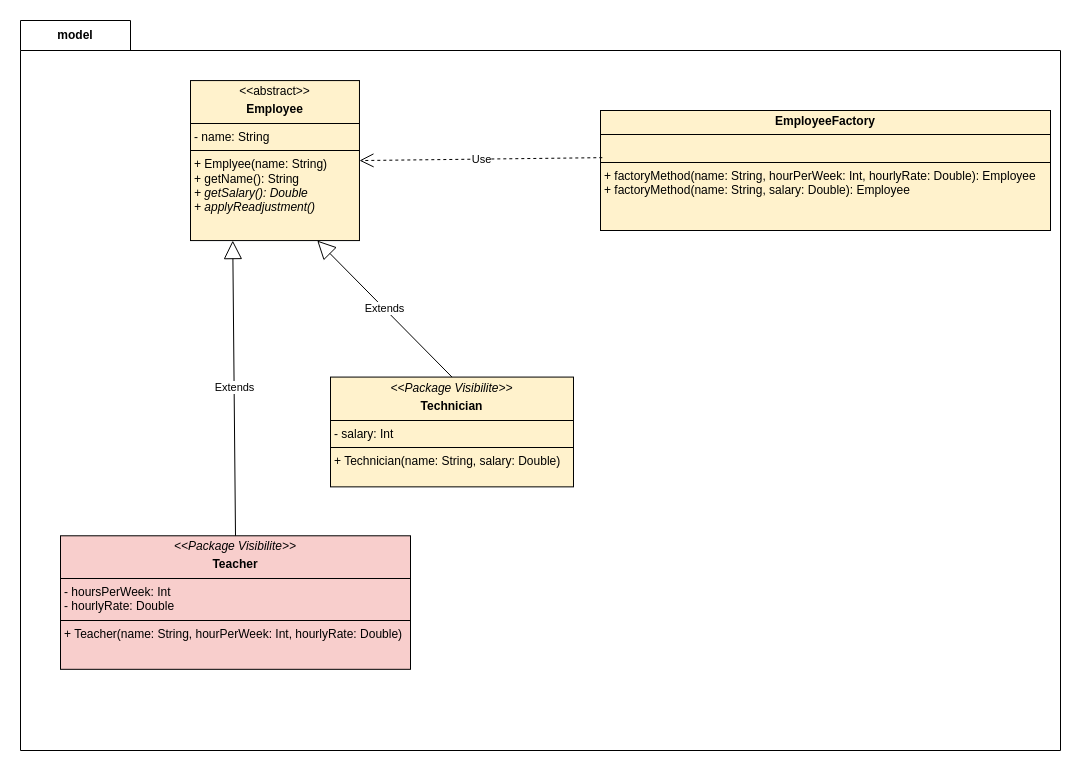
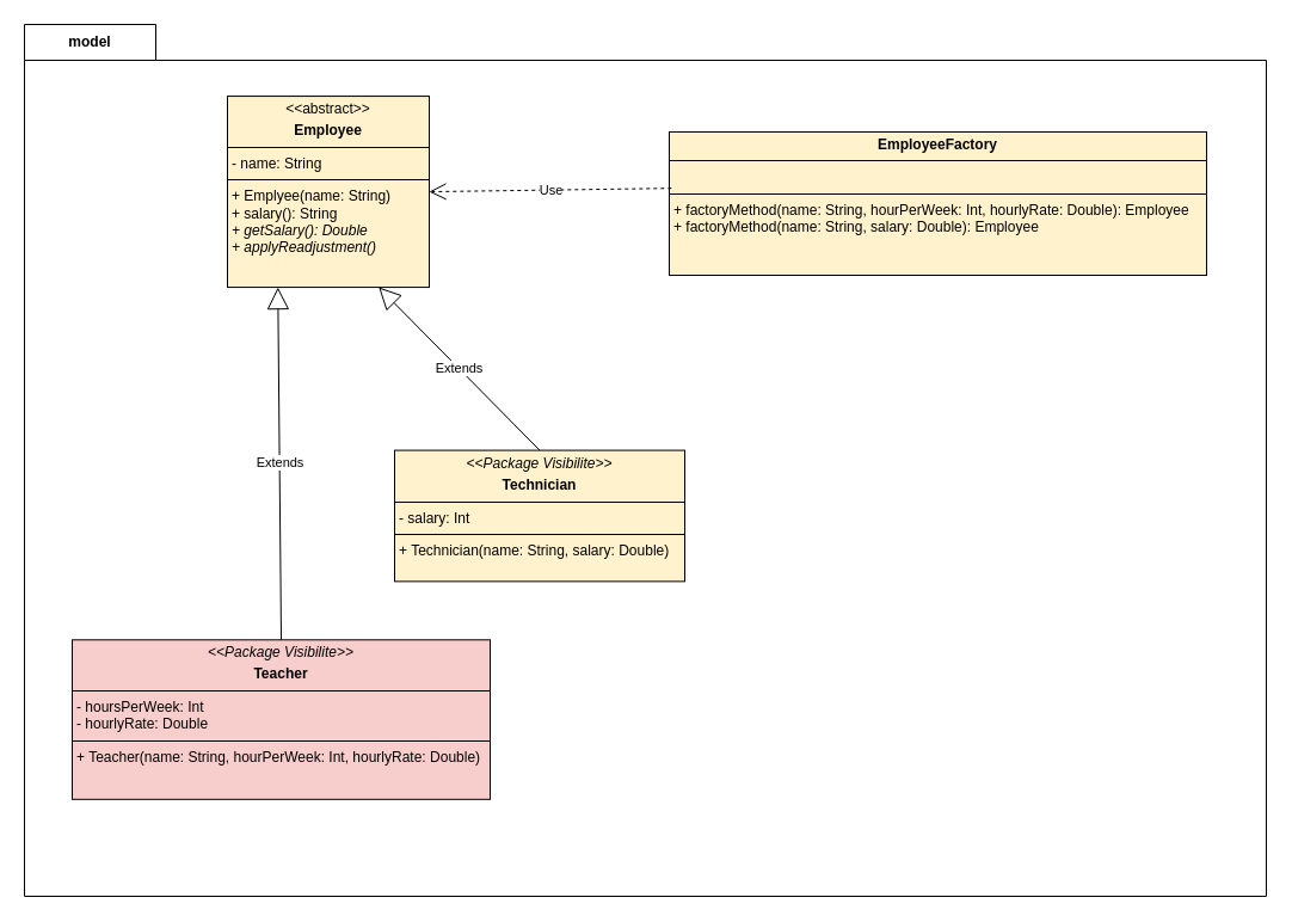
- <mxCell id="4" value="&lt;p style=&quot;margin:0px;margin-top:4px;text-align:center;&quot;&gt;&amp;lt;&amp;lt;abstract&amp;gt;&amp;gt;&lt;br&gt;&lt;/p&gt;&lt;p style=&quot;margin:0px;margin-top:4px;text-align:center;&quot;&gt;&lt;b&gt;Employee&lt;/b&gt;&lt;br&gt;&lt;/p&gt;&lt;hr size=&quot;1&quot; style=&quot;border-style:solid;&quot;&gt;&lt;p style=&quot;margin:0px;margin-left:4px;&quot;&gt;- name: String&lt;br&gt;&lt;/p&gt;&lt;hr size=&quot;1&quot; style=&quot;border-style:solid;&quot;&gt;&lt;p style=&quot;margin:0px;margin-left:4px;&quot;&gt;+ Emplyee(name: String)&lt;/p&gt;&lt;p style=&quot;margin:0px;margin-left:4px;&quot;&gt;+ getName(): String&lt;/p&gt;&lt;p style=&quot;margin:0px;margin-left:4px;&quot;&gt;&lt;i&gt;+ getSalary(): Double&lt;/i&gt;&lt;/p&gt;&lt;p style=&quot;margin:0px;margin-left:4px;&quot;&gt;&lt;i&gt;+ applyReadjustment()&lt;br&gt;&lt;/i&gt;&lt;/p&gt;" style="verticalAlign=top;align=left;overflow=fill;html=1;whiteSpace=wrap;fillColor=#fff2cc;strokeColor=#000000;" vertex="1" parent="2"><mxGeometry x="170" y="60.07" width="168.968" height="160" as="geometry" /></mxCell>
+ <mxCell id="4" value="&lt;p style=&quot;margin:0px;margin-top:4px;text-align:center;&quot;&gt;&amp;lt;&amp;lt;abstract&amp;gt;&amp;gt;&lt;br&gt;&lt;/p&gt;&lt;p style=&quot;margin:0px;margin-top:4px;text-align:center;&quot;&gt;&lt;b&gt;Employee&lt;/b&gt;&lt;br&gt;&lt;/p&gt;&lt;hr size=&quot;1&quot; style=&quot;border-style:solid;&quot;&gt;&lt;p style=&quot;margin:0px;margin-left:4px;&quot;&gt;- name: String&lt;br&gt;&lt;/p&gt;&lt;hr size=&quot;1&quot; style=&quot;border-style:solid;&quot;&gt;&lt;p style=&quot;margin:0px;margin-left:4px;&quot;&gt;+ Emplyee(name: String)&lt;/p&gt;&lt;p style=&quot;margin:0px;margin-left:4px;&quot;&gt;+ salary(): String&lt;/p&gt;&lt;p style=&quot;margin:0px;margin-left:4px;&quot;&gt;&lt;i&gt;+ getSalary(): Double&lt;/i&gt;&lt;/p&gt;&lt;p style=&quot;margin:0px;margin-left:4px;&quot;&gt;&lt;i&gt;+ applyReadjustment()&lt;br&gt;&lt;/i&gt;&lt;/p&gt;" style="verticalAlign=top;align=left;overflow=fill;html=1;whiteSpace=wrap;fillColor=#fff2cc;strokeColor=#000000;" vertex="1" parent="2"><mxGeometry x="170" y="60.07" width="168.968" height="160" as="geometry" /></mxCell>
- <mxCell id="9" value="&lt;p style=&quot;margin:0px;margin-top:4px;text-align:center;&quot;&gt;&lt;b&gt;EmployeeFactory&lt;/b&gt;&lt;br&gt;&lt;/p&gt;&lt;hr size=&quot;1&quot; style=&quot;border-style:solid;&quot;&gt;&lt;br&gt;&lt;hr size=&quot;1&quot; style=&quot;border-style:solid;&quot;&gt;&lt;p style=&quot;margin:0px;margin-left:4px;&quot;&gt;+ factoryMethod(name: String, hourPerWeek: Int, hourlyRate: Double): Employee &lt;br&gt;&lt;/p&gt;&lt;p style=&quot;margin:0px;margin-left:4px;&quot;&gt;+ factoryMethod(name: String, salary: Double): Employee &lt;/p&gt;" style="verticalAlign=top;align=left;overflow=fill;html=1;whiteSpace=wrap;strokeColor=#000000;fontFamily=Helvetica;fontSize=12;fontColor=default;fillColor=#fff2cc;" vertex="1" parent="2"><mxGeometry x="580" y="90" width="450" height="120" as="geometry" /></mxCell>
+ <mxCell id="9" value="&lt;p style=&quot;margin:0px;margin-top:4px;text-align:center;&quot;&gt;&lt;b&gt;EmployeeFactory&lt;/b&gt;&lt;br&gt;&lt;/p&gt;&lt;hr size=&quot;1&quot; style=&quot;border-style:solid;&quot;&gt;&lt;br&gt;&lt;hr size=&quot;1&quot; style=&quot;border-style:solid;&quot;&gt;&lt;p style=&quot;margin:0px;margin-left:4px;&quot;&gt;+ factoryMethod(name: String, hourPerWeek: Int, hourlyRate: Double): Employee &lt;br&gt;&lt;/p&gt;&lt;p style=&quot;margin:0px;margin-left:4px;&quot;&gt;+ factoryMethod(name: String, salary: Double): Employee &lt;/p&gt;" style="verticalAlign=top;align=left;overflow=fill;html=1;whiteSpace=wrap;strokeColor=#000000;fontFamily=Helvetica;fontSize=12;fontColor=default;fillColor=#fff2cc;" vertex="1" parent="2"><mxGeometry x="540" y="90" width="450" height="120" as="geometry" /></mxCell>
